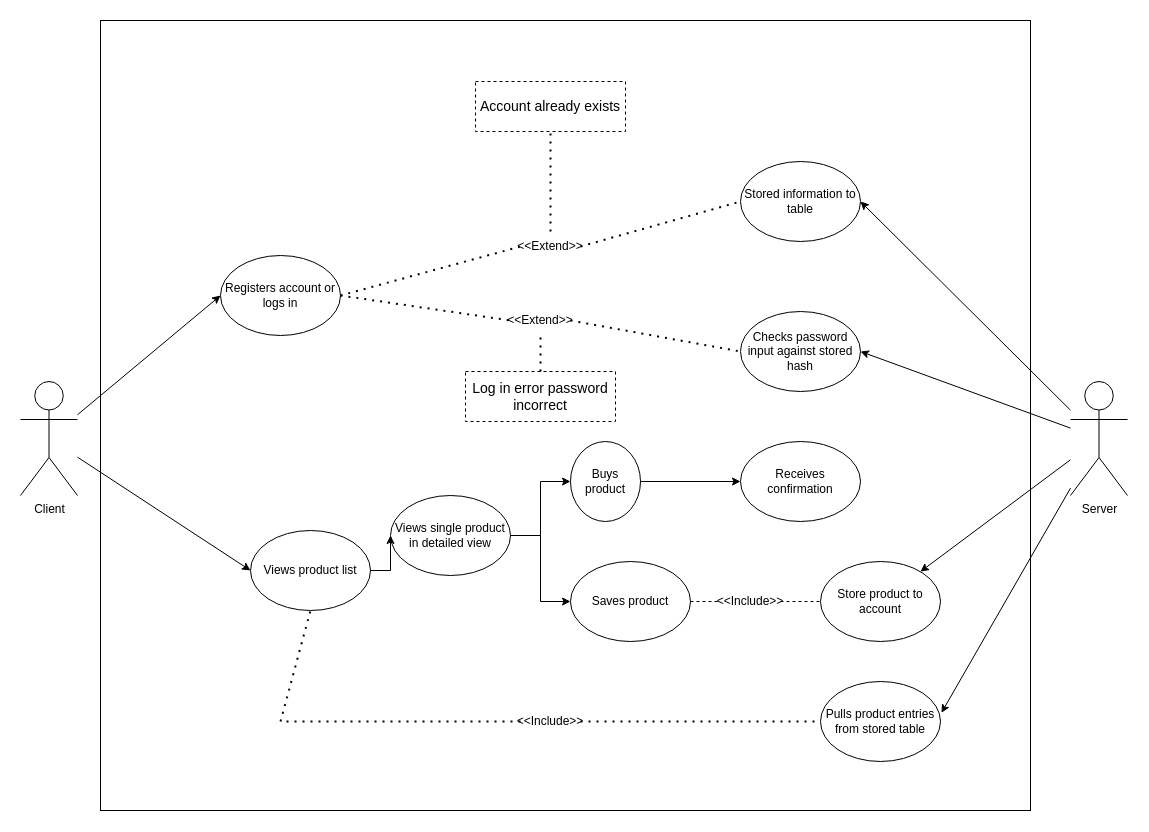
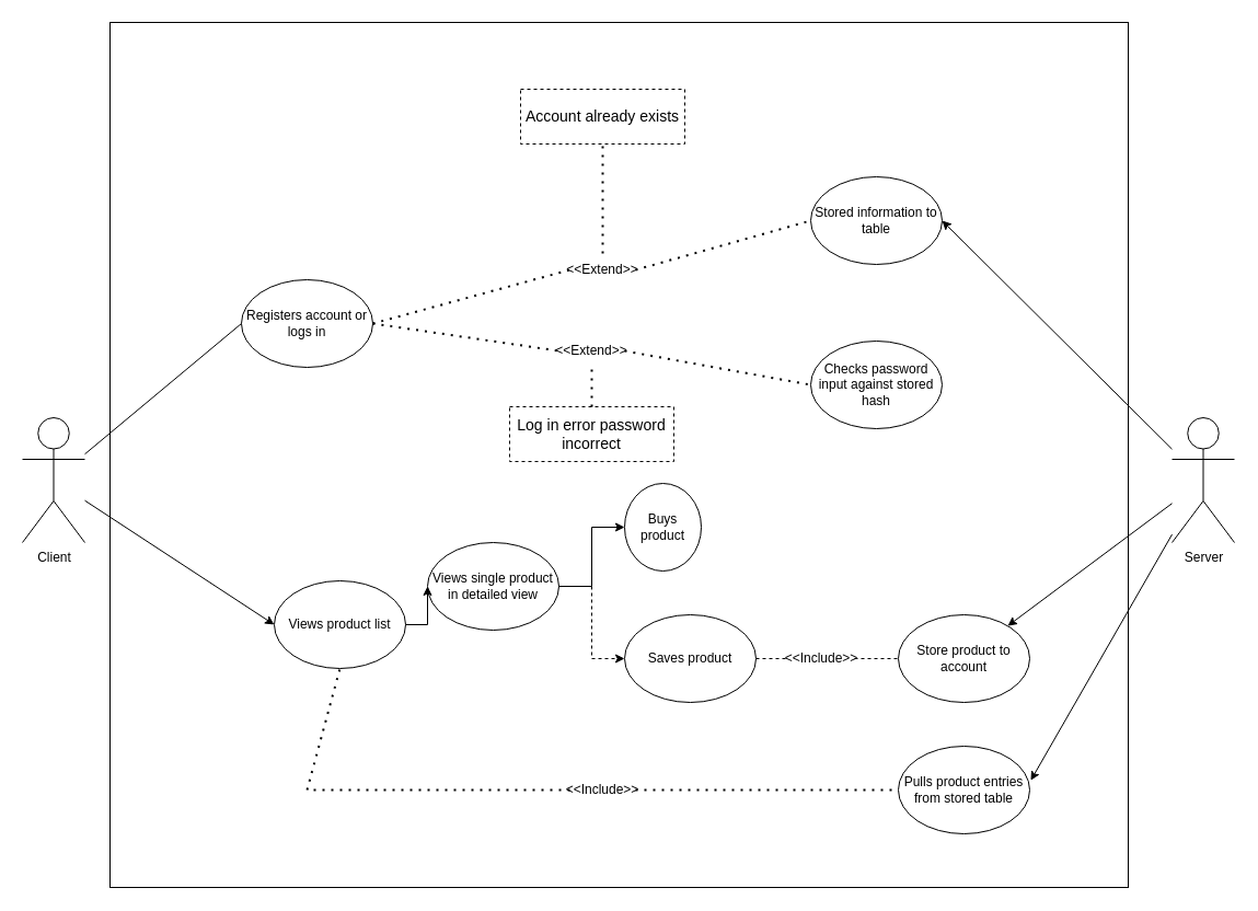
- <mxCell id="35" value="" style="endArrow=classic;html=1;rounded=0;entryX=0;entryY=0.5;entryDx=0;entryDy=0;" edge="1" parent="1" source="3" target="4"><mxGeometry width="50" height="50" relative="1" as="geometry"><mxPoint x="80" y="441" as="sourcePoint" /><mxPoint x="190" y="381" as="targetPoint" /></mxGeometry></mxCell>
+ <mxCell id="35" value="" style="endArrow=none;html=1;rounded=0;entryX=0;entryY=0.5;entryDx=0;entryDy=0;" edge="1" parent="1" source="3" target="4"><mxGeometry width="50" height="50" relative="1" as="geometry"><mxPoint x="80" y="441" as="sourcePoint" /><mxPoint x="190" y="381" as="targetPoint" /></mxGeometry></mxCell>
- <mxCell id="38" value="" style="endArrow=classic;html=1;rounded=0;entryX=1;entryY=0.5;entryDx=0;entryDy=0;" edge="1" parent="1" source="13" target="20"><mxGeometry width="50" height="50" relative="1" as="geometry"><mxPoint x="1080" y="419.679" as="sourcePoint" /><mxPoint x="870" y="211" as="targetPoint" /></mxGeometry></mxCell>
- <mxCell id="10" style="edgeStyle=orthogonalEdgeStyle;rounded=0;orthogonalLoop=1;jettySize=auto;html=1;" edge="1" parent="1" source="11" target="18"><mxGeometry relative="1" as="geometry" /></mxCell>
- <mxCell id="18" value="Receives confirmation" style="ellipse;whiteSpace=wrap;html=1;fillColor=none;" vertex="1" parent="1"><mxGeometry x="740" y="441" width="120" height="80" as="geometry" /></mxCell>
- <mxCell id="8" style="edgeStyle=orthogonalEdgeStyle;rounded=0;orthogonalLoop=1;jettySize=auto;html=1;entryX=0;entryY=0.5;entryDx=0;entryDy=0;" edge="1" parent="1" source="9" target="12"><mxGeometry relative="1" as="geometry" /></mxCell>
+ <mxCell id="8" style="edgeStyle=orthogonalEdgeStyle;rounded=0;orthogonalLoop=1;jettySize=auto;html=1;entryX=0;entryY=0.5;entryDx=0;entryDy=0;dashed=1;" edge="1" parent="1" source="9" target="12"><mxGeometry relative="1" as="geometry" /></mxCell>
